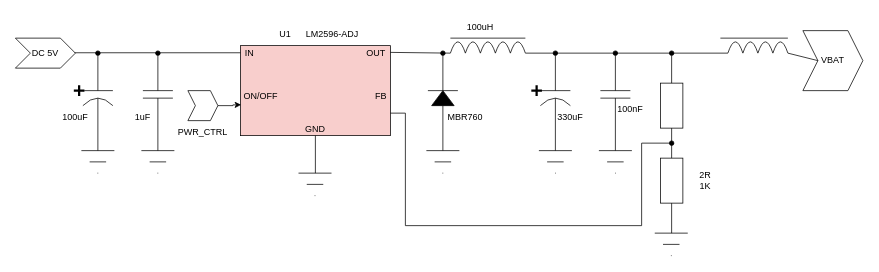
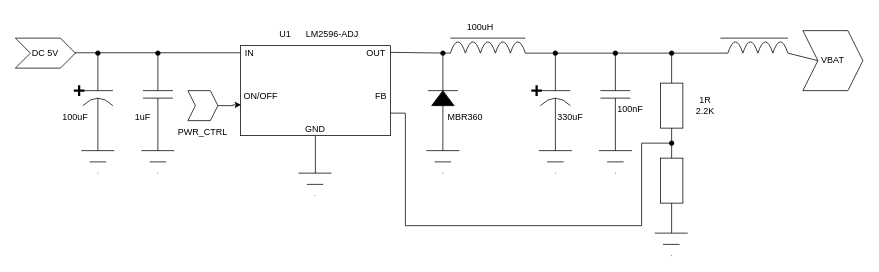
- <mxCell id="2" value="IN&amp;nbsp; &amp;nbsp; &amp;nbsp; &amp;nbsp; &amp;nbsp; &amp;nbsp; &amp;nbsp; &amp;nbsp; &amp;nbsp; &amp;nbsp; &amp;nbsp; &amp;nbsp; &amp;nbsp; &amp;nbsp; &amp;nbsp; &amp;nbsp; &amp;nbsp; &amp;nbsp; &amp;nbsp; &amp;nbsp; &amp;nbsp; &amp;nbsp; &amp;nbsp;OUT&lt;div&gt;&lt;br&gt;&lt;/div&gt;&lt;div&gt;&lt;br&gt;&lt;/div&gt;&lt;div&gt;&lt;br&gt;&lt;/div&gt;&lt;div&gt;ON/OFF&amp;nbsp; &amp;nbsp; &amp;nbsp; &amp;nbsp; &amp;nbsp; &amp;nbsp; &amp;nbsp; &amp;nbsp; &amp;nbsp; &amp;nbsp; &amp;nbsp; &amp;nbsp; &amp;nbsp; &amp;nbsp; &amp;nbsp; &amp;nbsp; &amp;nbsp; &amp;nbsp; &amp;nbsp; &amp;nbsp;FB&lt;/div&gt;&lt;div&gt;&lt;br&gt;&lt;/div&gt;&lt;div&gt;&lt;br&gt;&lt;/div&gt;&lt;div&gt;GND&lt;/div&gt;" style="rounded=0;whiteSpace=wrap;html=1;fillColor=#f8cecc;" vertex="1" parent="1"><mxGeometry x="320" y="60" width="200" height="120" as="geometry" /></mxCell>
+ <mxCell id="2" value="IN&amp;nbsp; &amp;nbsp; &amp;nbsp; &amp;nbsp; &amp;nbsp; &amp;nbsp; &amp;nbsp; &amp;nbsp; &amp;nbsp; &amp;nbsp; &amp;nbsp; &amp;nbsp; &amp;nbsp; &amp;nbsp; &amp;nbsp; &amp;nbsp; &amp;nbsp; &amp;nbsp; &amp;nbsp; &amp;nbsp; &amp;nbsp; &amp;nbsp; &amp;nbsp;OUT&lt;div&gt;&lt;br&gt;&lt;/div&gt;&lt;div&gt;&lt;br&gt;&lt;/div&gt;&lt;div&gt;&lt;br&gt;&lt;/div&gt;&lt;div&gt;ON/OFF&amp;nbsp; &amp;nbsp; &amp;nbsp; &amp;nbsp; &amp;nbsp; &amp;nbsp; &amp;nbsp; &amp;nbsp; &amp;nbsp; &amp;nbsp; &amp;nbsp; &amp;nbsp; &amp;nbsp; &amp;nbsp; &amp;nbsp; &amp;nbsp; &amp;nbsp; &amp;nbsp; &amp;nbsp; &amp;nbsp;FB&lt;/div&gt;&lt;div&gt;&lt;br&gt;&lt;/div&gt;&lt;div&gt;&lt;br&gt;&lt;/div&gt;&lt;div&gt;GND&lt;/div&gt;" style="rounded=0;whiteSpace=wrap;html=1;" vertex="1" parent="1"><mxGeometry x="320" y="60" width="200" height="120" as="geometry" /></mxCell>
+ <mxCell id="62" value="1R&lt;div&gt;2.2K&lt;/div&gt;" style="text;html=1;align=center;verticalAlign=middle;whiteSpace=wrap;rounded=0;" vertex="1" parent="1"><mxGeometry x="910" y="125" width="60" height="30" as="geometry" /></mxCell>
- <mxCell id="65" value="MBR760" style="text;html=1;align=center;verticalAlign=middle;whiteSpace=wrap;rounded=0;" vertex="1" parent="1"><mxGeometry x="590" y="140" width="60" height="30" as="geometry" /></mxCell>
+ <mxCell id="65" value="MBR360" style="text;html=1;align=center;verticalAlign=middle;whiteSpace=wrap;rounded=0;" vertex="1" parent="1"><mxGeometry x="590" y="140" width="60" height="30" as="geometry" /></mxCell>
- <mxCell id="63" value="2R&lt;div&gt;1K&lt;/div&gt;" style="text;html=1;align=center;verticalAlign=middle;whiteSpace=wrap;rounded=0;" vertex="1" parent="1"><mxGeometry x="910" y="225" width="60" height="30" as="geometry" /></mxCell>
